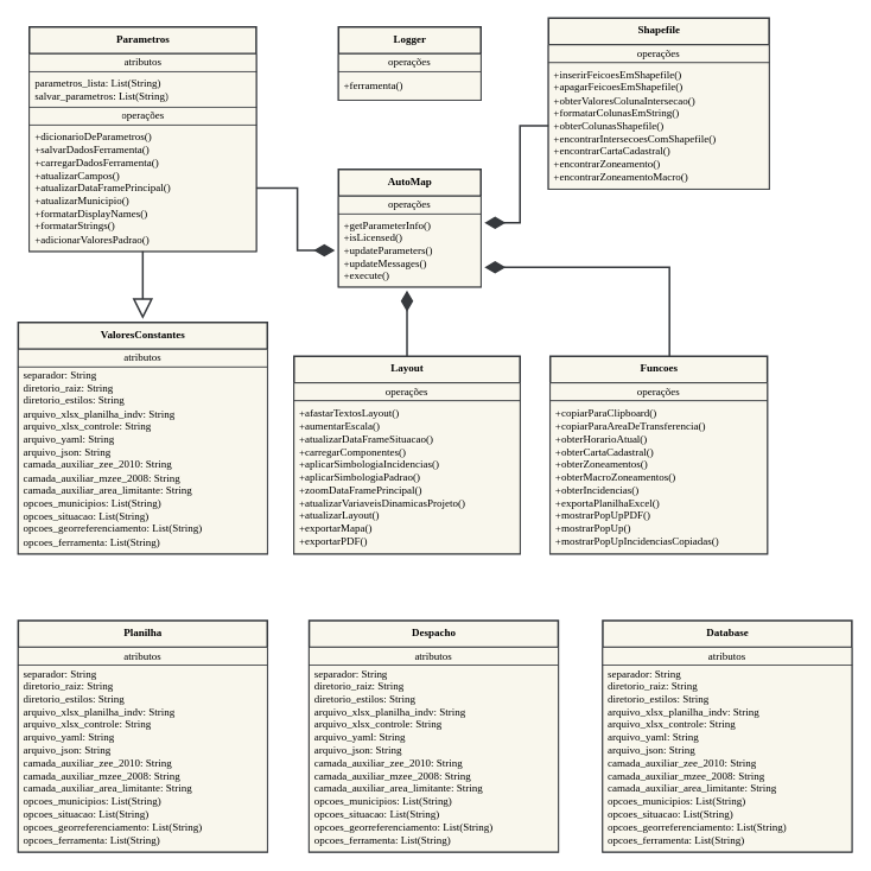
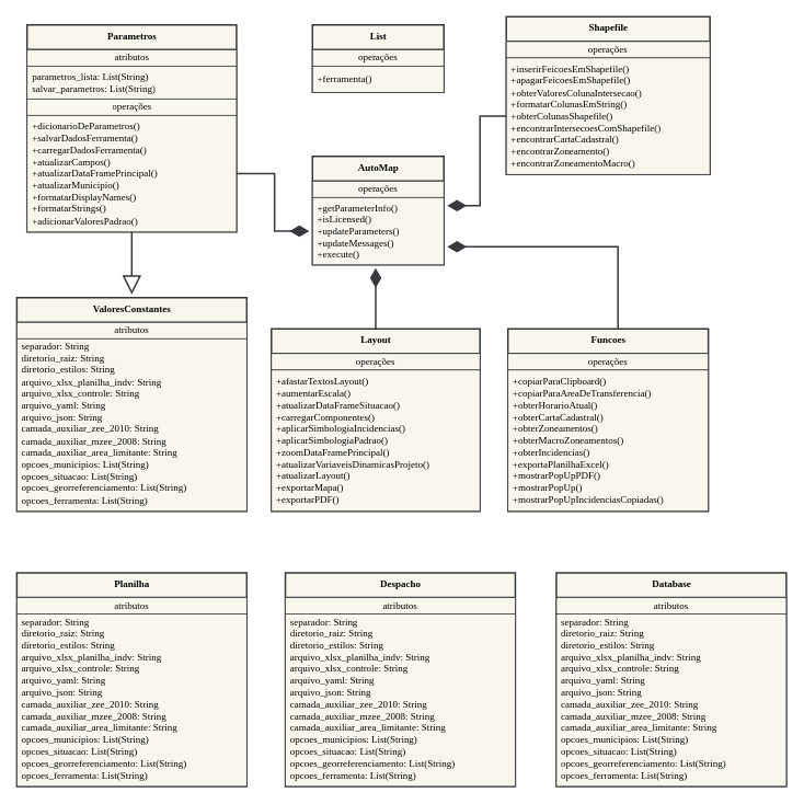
- <mxCell id="24" value="&lt;b&gt;Logger&lt;/b&gt;" style="swimlane;fontStyle=0;align=center;verticalAlign=top;childLayout=stackLayout;horizontal=1;startSize=30;horizontalStack=0;resizeParent=1;resizeParentMax=0;resizeLast=0;collapsible=0;marginBottom=0;html=1;strokeWidth=2;fillColor=#f9f7ed;strokeColor=#36393d;fontColor=#000000;fontFamily=Verdana;" parent="1" vertex="1"><mxGeometry x="380" y="30" width="160" height="82" as="geometry" /></mxCell>
+ <mxCell id="24" value="&lt;b&gt;List&lt;/b&gt;" style="swimlane;fontStyle=0;align=center;verticalAlign=top;childLayout=stackLayout;horizontal=1;startSize=30;horizontalStack=0;resizeParent=1;resizeParentMax=0;resizeLast=0;collapsible=0;marginBottom=0;html=1;strokeWidth=2;fillColor=#f9f7ed;strokeColor=#36393d;fontColor=#000000;fontFamily=Verdana;" parent="1" vertex="1"><mxGeometry x="380" y="30" width="160" height="82" as="geometry" /></mxCell>
